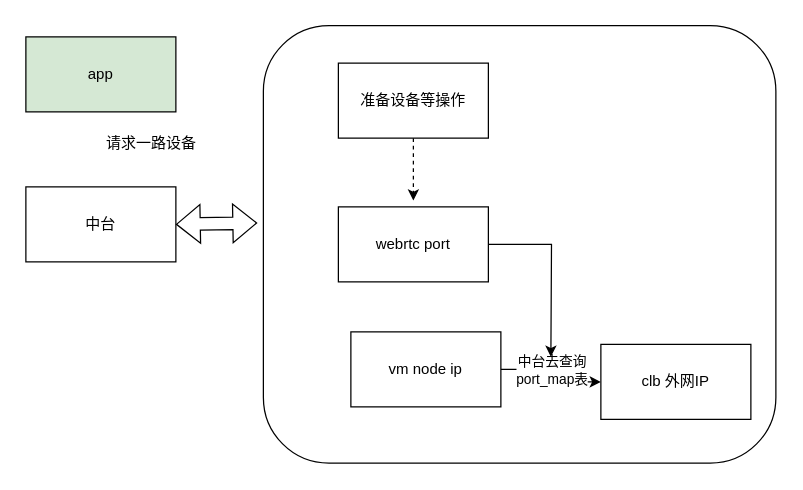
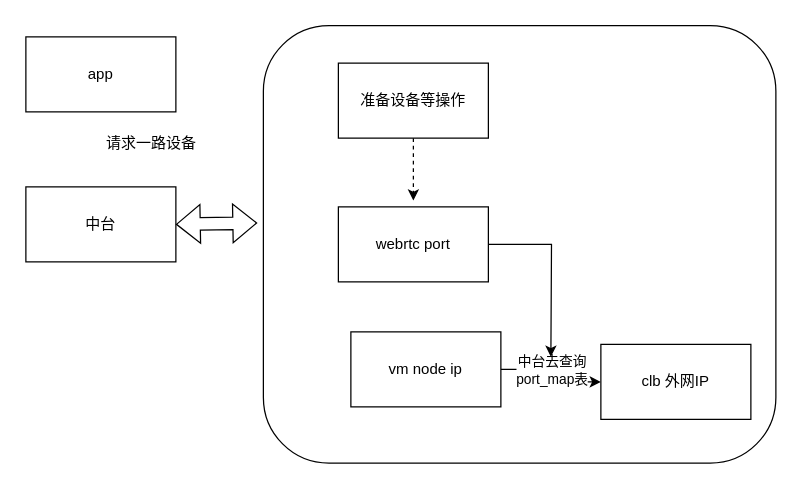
- <mxCell id="3" value="app" style="rounded=0;whiteSpace=wrap;html=1;fillColor=#d5e8d4;" vertex="1" parent="1"><mxGeometry x="20" y="29" width="120" height="60" as="geometry" /></mxCell>
+ <mxCell id="3" value="app" style="rounded=0;whiteSpace=wrap;html=1;" vertex="1" parent="1"><mxGeometry x="20" y="29" width="120" height="60" as="geometry" /></mxCell>
